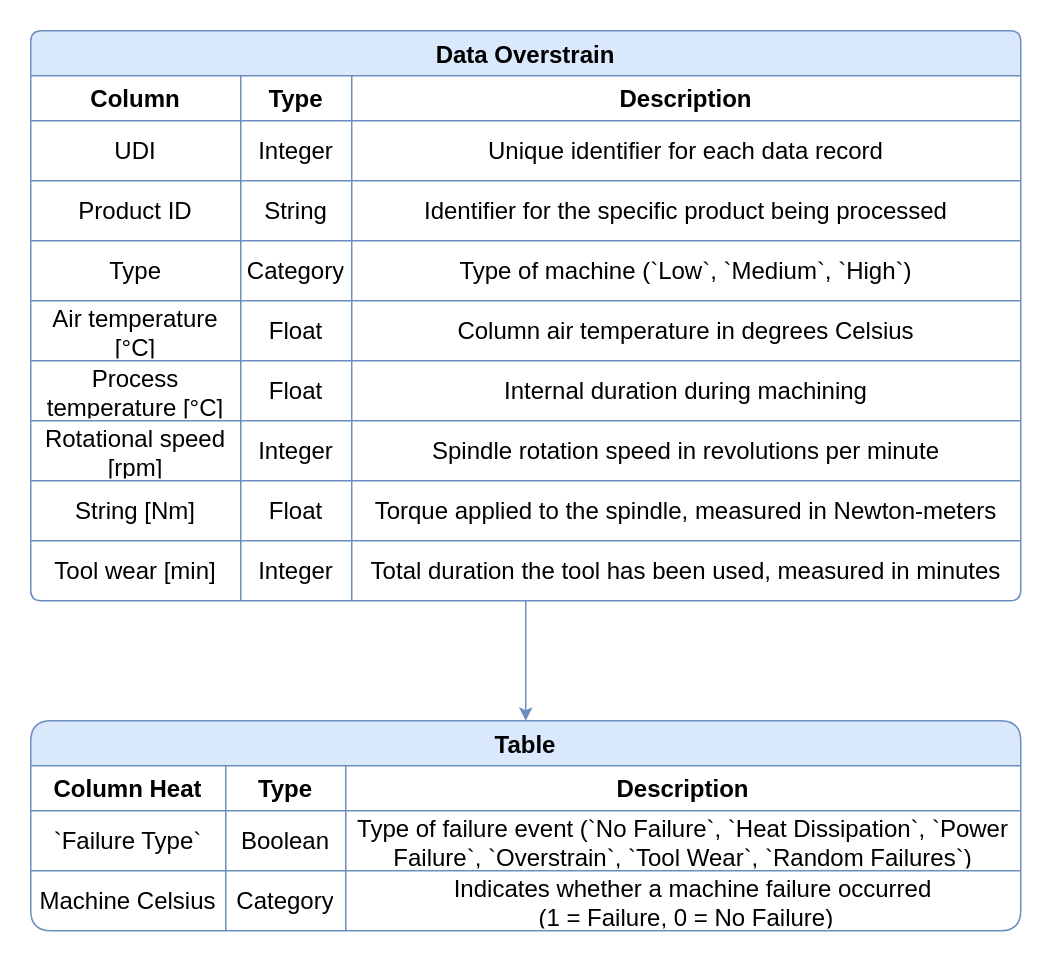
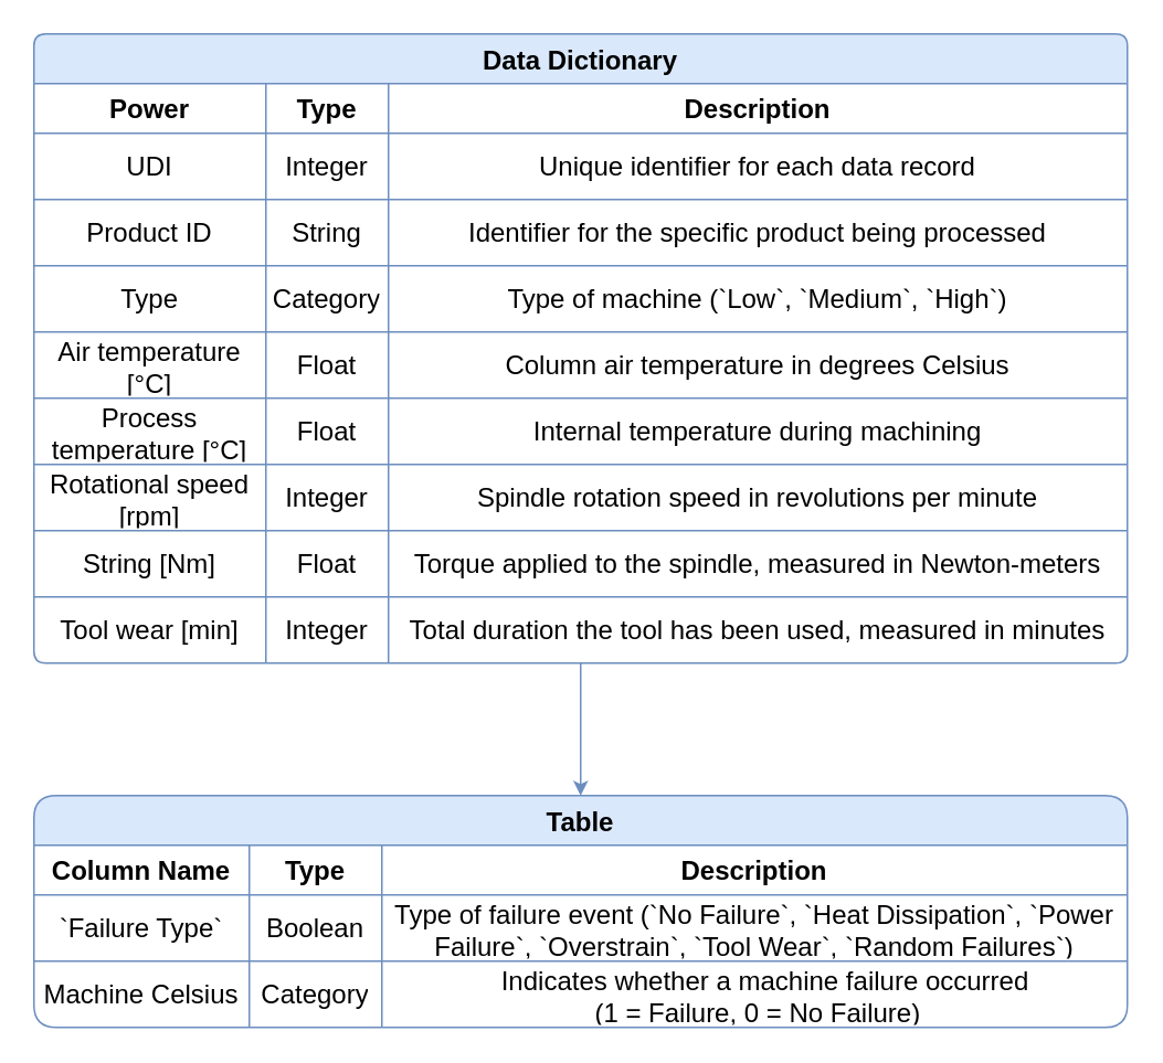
- <mxCell id="3" value="Data Overstrain" style="shape=table;startSize=30;container=1;collapsible=0;childLayout=tableLayout;strokeColor=#6c8ebf;fontSize=16;fontStyle=1;fillColor=#dae8fc;swimlaneFillColor=default;shadow=0;rounded=1;arcSize=8;perimeterSpacing=0;fillStyle=solid;" parent="1" vertex="1"><mxGeometry x="20" y="20" width="660" height="380" as="geometry" /></mxCell>
+ <mxCell id="3" value="Data Dictionary" style="shape=table;startSize=30;container=1;collapsible=0;childLayout=tableLayout;strokeColor=#6c8ebf;fontSize=16;fontStyle=1;fillColor=#dae8fc;swimlaneFillColor=default;shadow=0;rounded=1;arcSize=8;perimeterSpacing=0;fillStyle=solid;" parent="1" vertex="1"><mxGeometry x="20" y="20" width="660" height="380" as="geometry" /></mxCell>
- <mxCell id="5" value="&lt;b&gt;Column&lt;/b&gt;" style="shape=partialRectangle;html=1;whiteSpace=wrap;connectable=0;strokeColor=inherit;overflow=hidden;fillColor=none;top=0;left=0;bottom=0;right=0;pointerEvents=1;fontSize=16;swimlaneFillColor=#000000;" parent="4" vertex="1"><mxGeometry width="140" height="30" as="geometry"><mxRectangle width="140" height="30" as="alternateBounds" /></mxGeometry></mxCell>
+ <mxCell id="5" value="&lt;b&gt;Power&lt;/b&gt;" style="shape=partialRectangle;html=1;whiteSpace=wrap;connectable=0;strokeColor=inherit;overflow=hidden;fillColor=none;top=0;left=0;bottom=0;right=0;pointerEvents=1;fontSize=16;swimlaneFillColor=#000000;" parent="4" vertex="1"><mxGeometry width="140" height="30" as="geometry"><mxRectangle width="140" height="30" as="alternateBounds" /></mxGeometry></mxCell>
- <mxCell id="27" value="Internal duration during machining" style="shape=partialRectangle;html=1;whiteSpace=wrap;connectable=0;strokeColor=inherit;overflow=hidden;fillColor=none;top=0;left=0;bottom=0;right=0;pointerEvents=1;fontSize=16;swimlaneFillColor=#000000;" parent="24" vertex="1"><mxGeometry x="214" width="446" height="40" as="geometry"><mxRectangle width="446" height="40" as="alternateBounds" /></mxGeometry></mxCell>
+ <mxCell id="27" value="Internal temperature during machining" style="shape=partialRectangle;html=1;whiteSpace=wrap;connectable=0;strokeColor=inherit;overflow=hidden;fillColor=none;top=0;left=0;bottom=0;right=0;pointerEvents=1;fontSize=16;swimlaneFillColor=#000000;" parent="24" vertex="1"><mxGeometry x="214" width="446" height="40" as="geometry"><mxRectangle width="446" height="40" as="alternateBounds" /></mxGeometry></mxCell>
- <mxCell id="42" value="Column Heat" style="shape=partialRectangle;html=1;whiteSpace=wrap;connectable=0;strokeColor=inherit;overflow=hidden;fillColor=none;top=0;left=0;bottom=0;right=0;pointerEvents=1;fontSize=16;fontStyle=1" vertex="1" parent="41"><mxGeometry width="130" height="30" as="geometry"><mxRectangle width="130" height="30" as="alternateBounds" /></mxGeometry></mxCell>
+ <mxCell id="42" value="Column Name" style="shape=partialRectangle;html=1;whiteSpace=wrap;connectable=0;strokeColor=inherit;overflow=hidden;fillColor=none;top=0;left=0;bottom=0;right=0;pointerEvents=1;fontSize=16;fontStyle=1" vertex="1" parent="41"><mxGeometry width="130" height="30" as="geometry"><mxRectangle width="130" height="30" as="alternateBounds" /></mxGeometry></mxCell>
